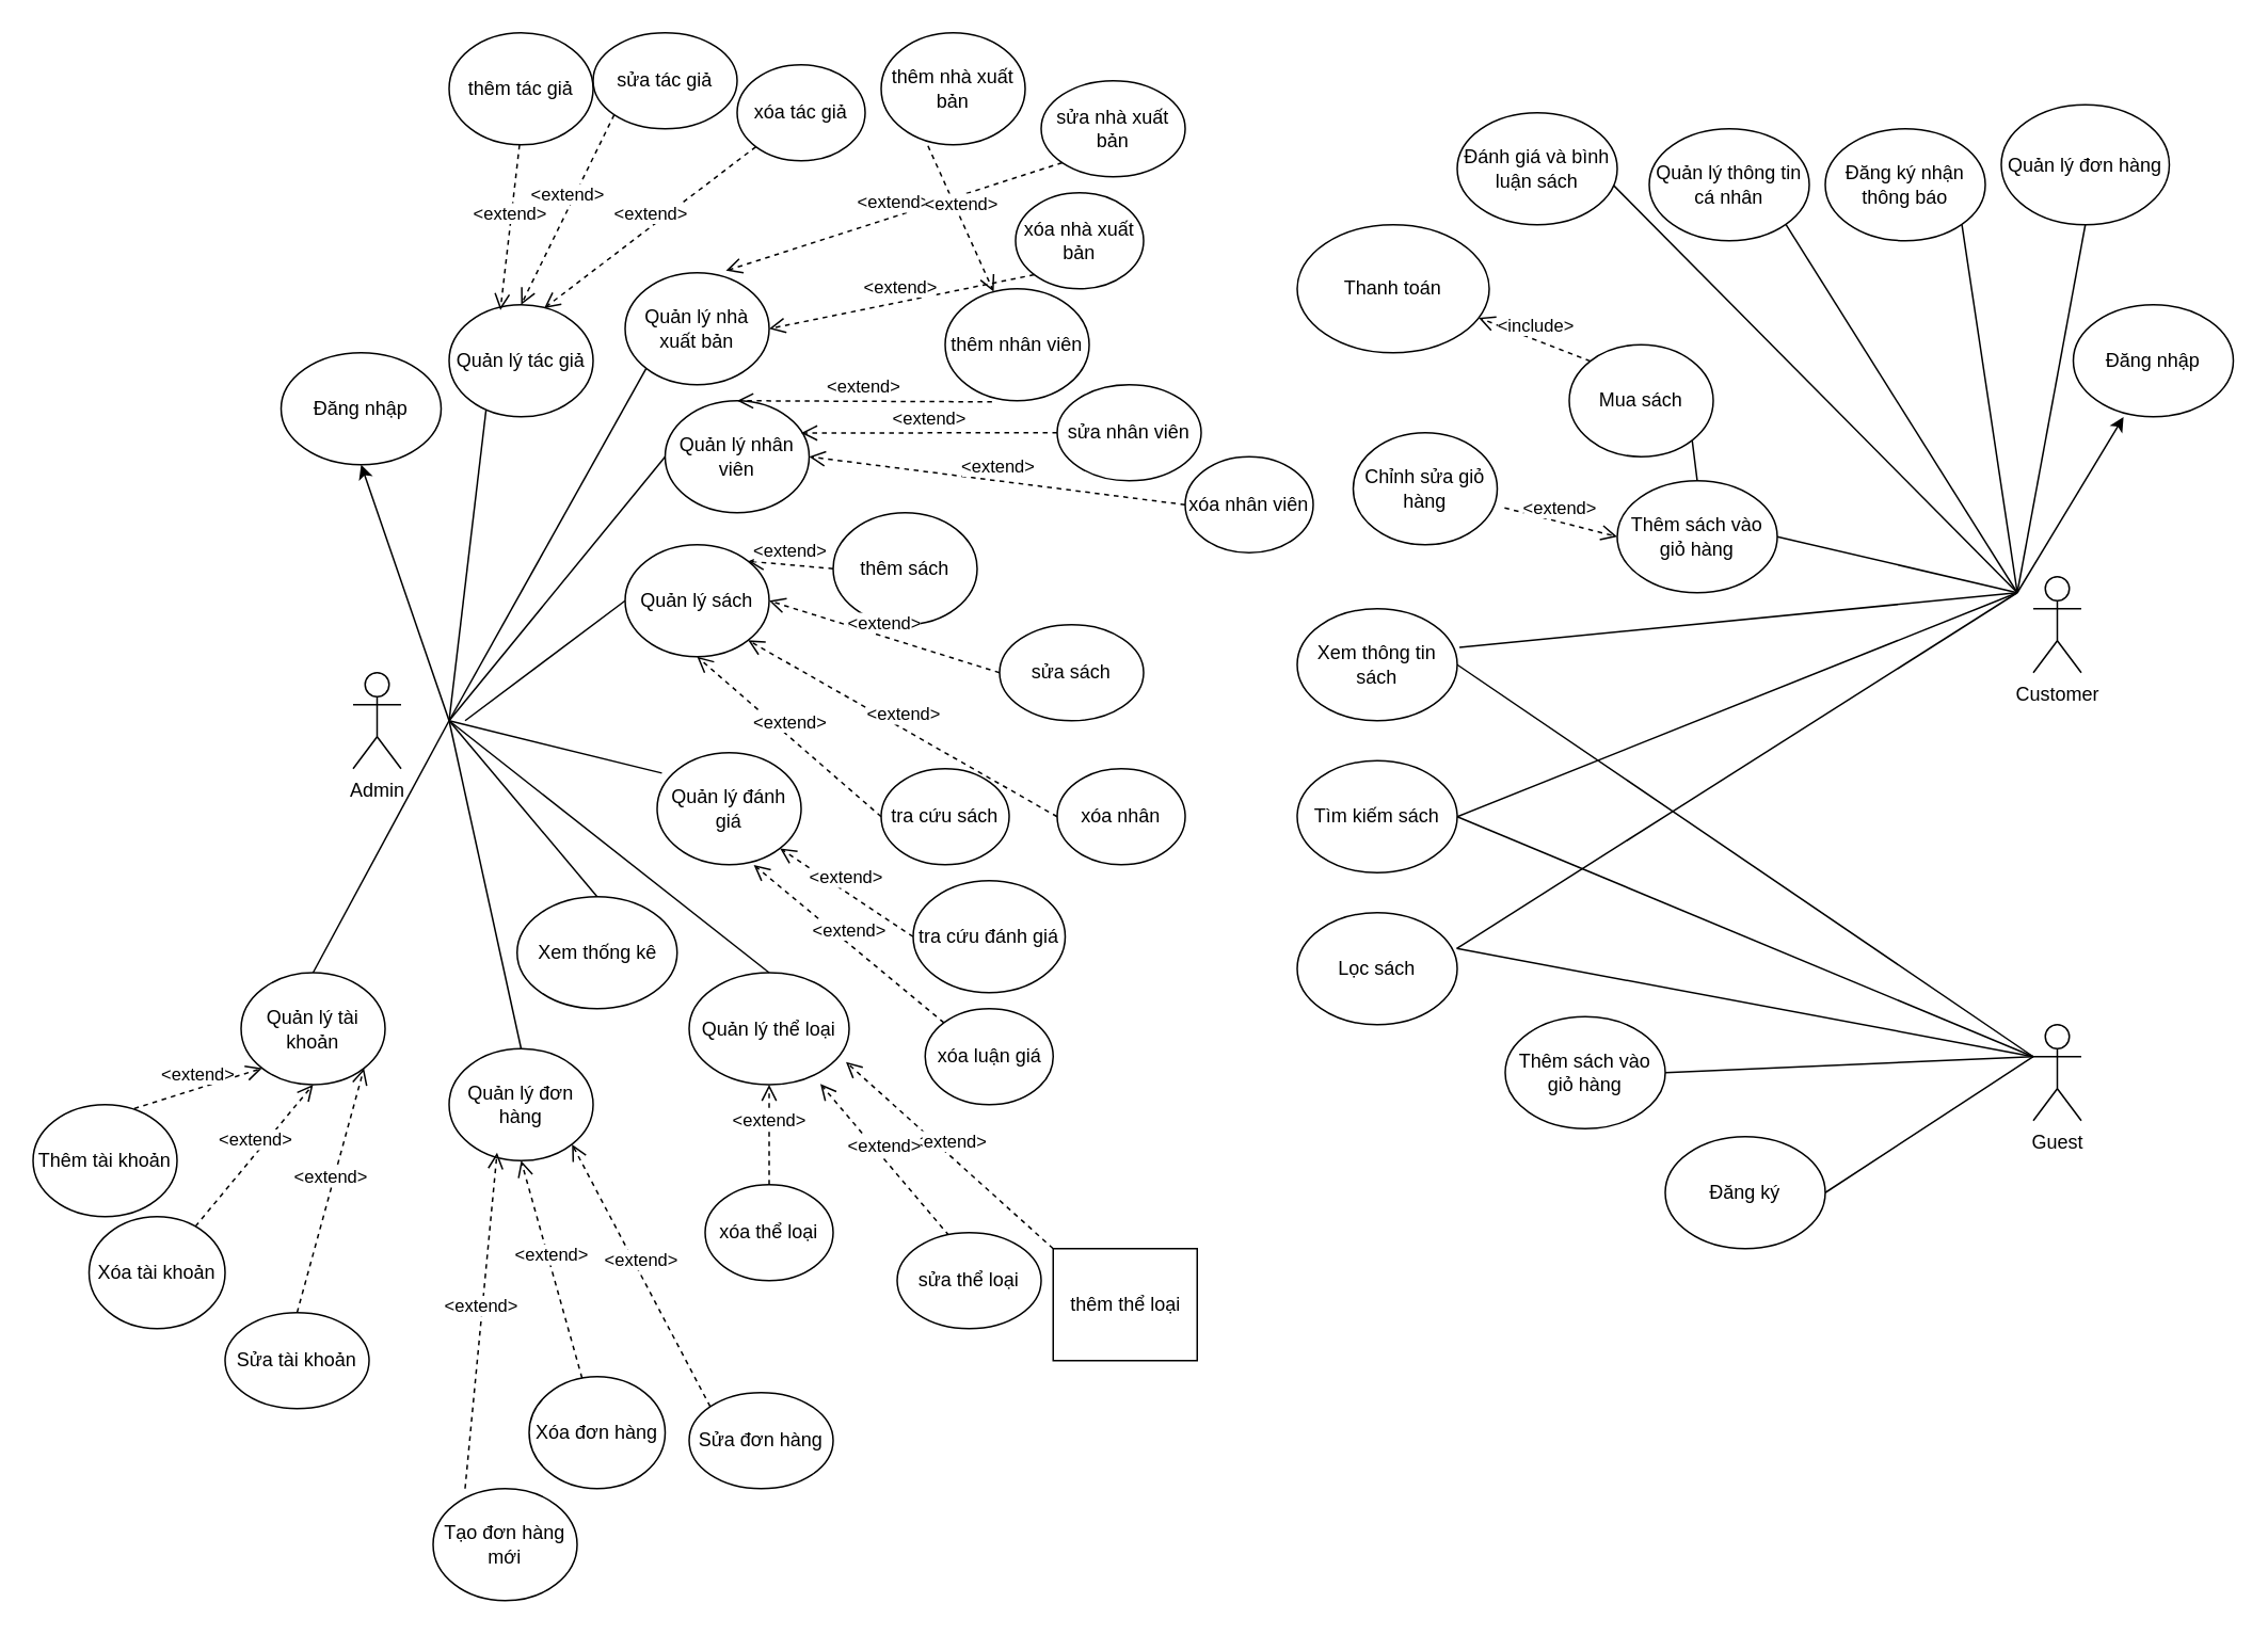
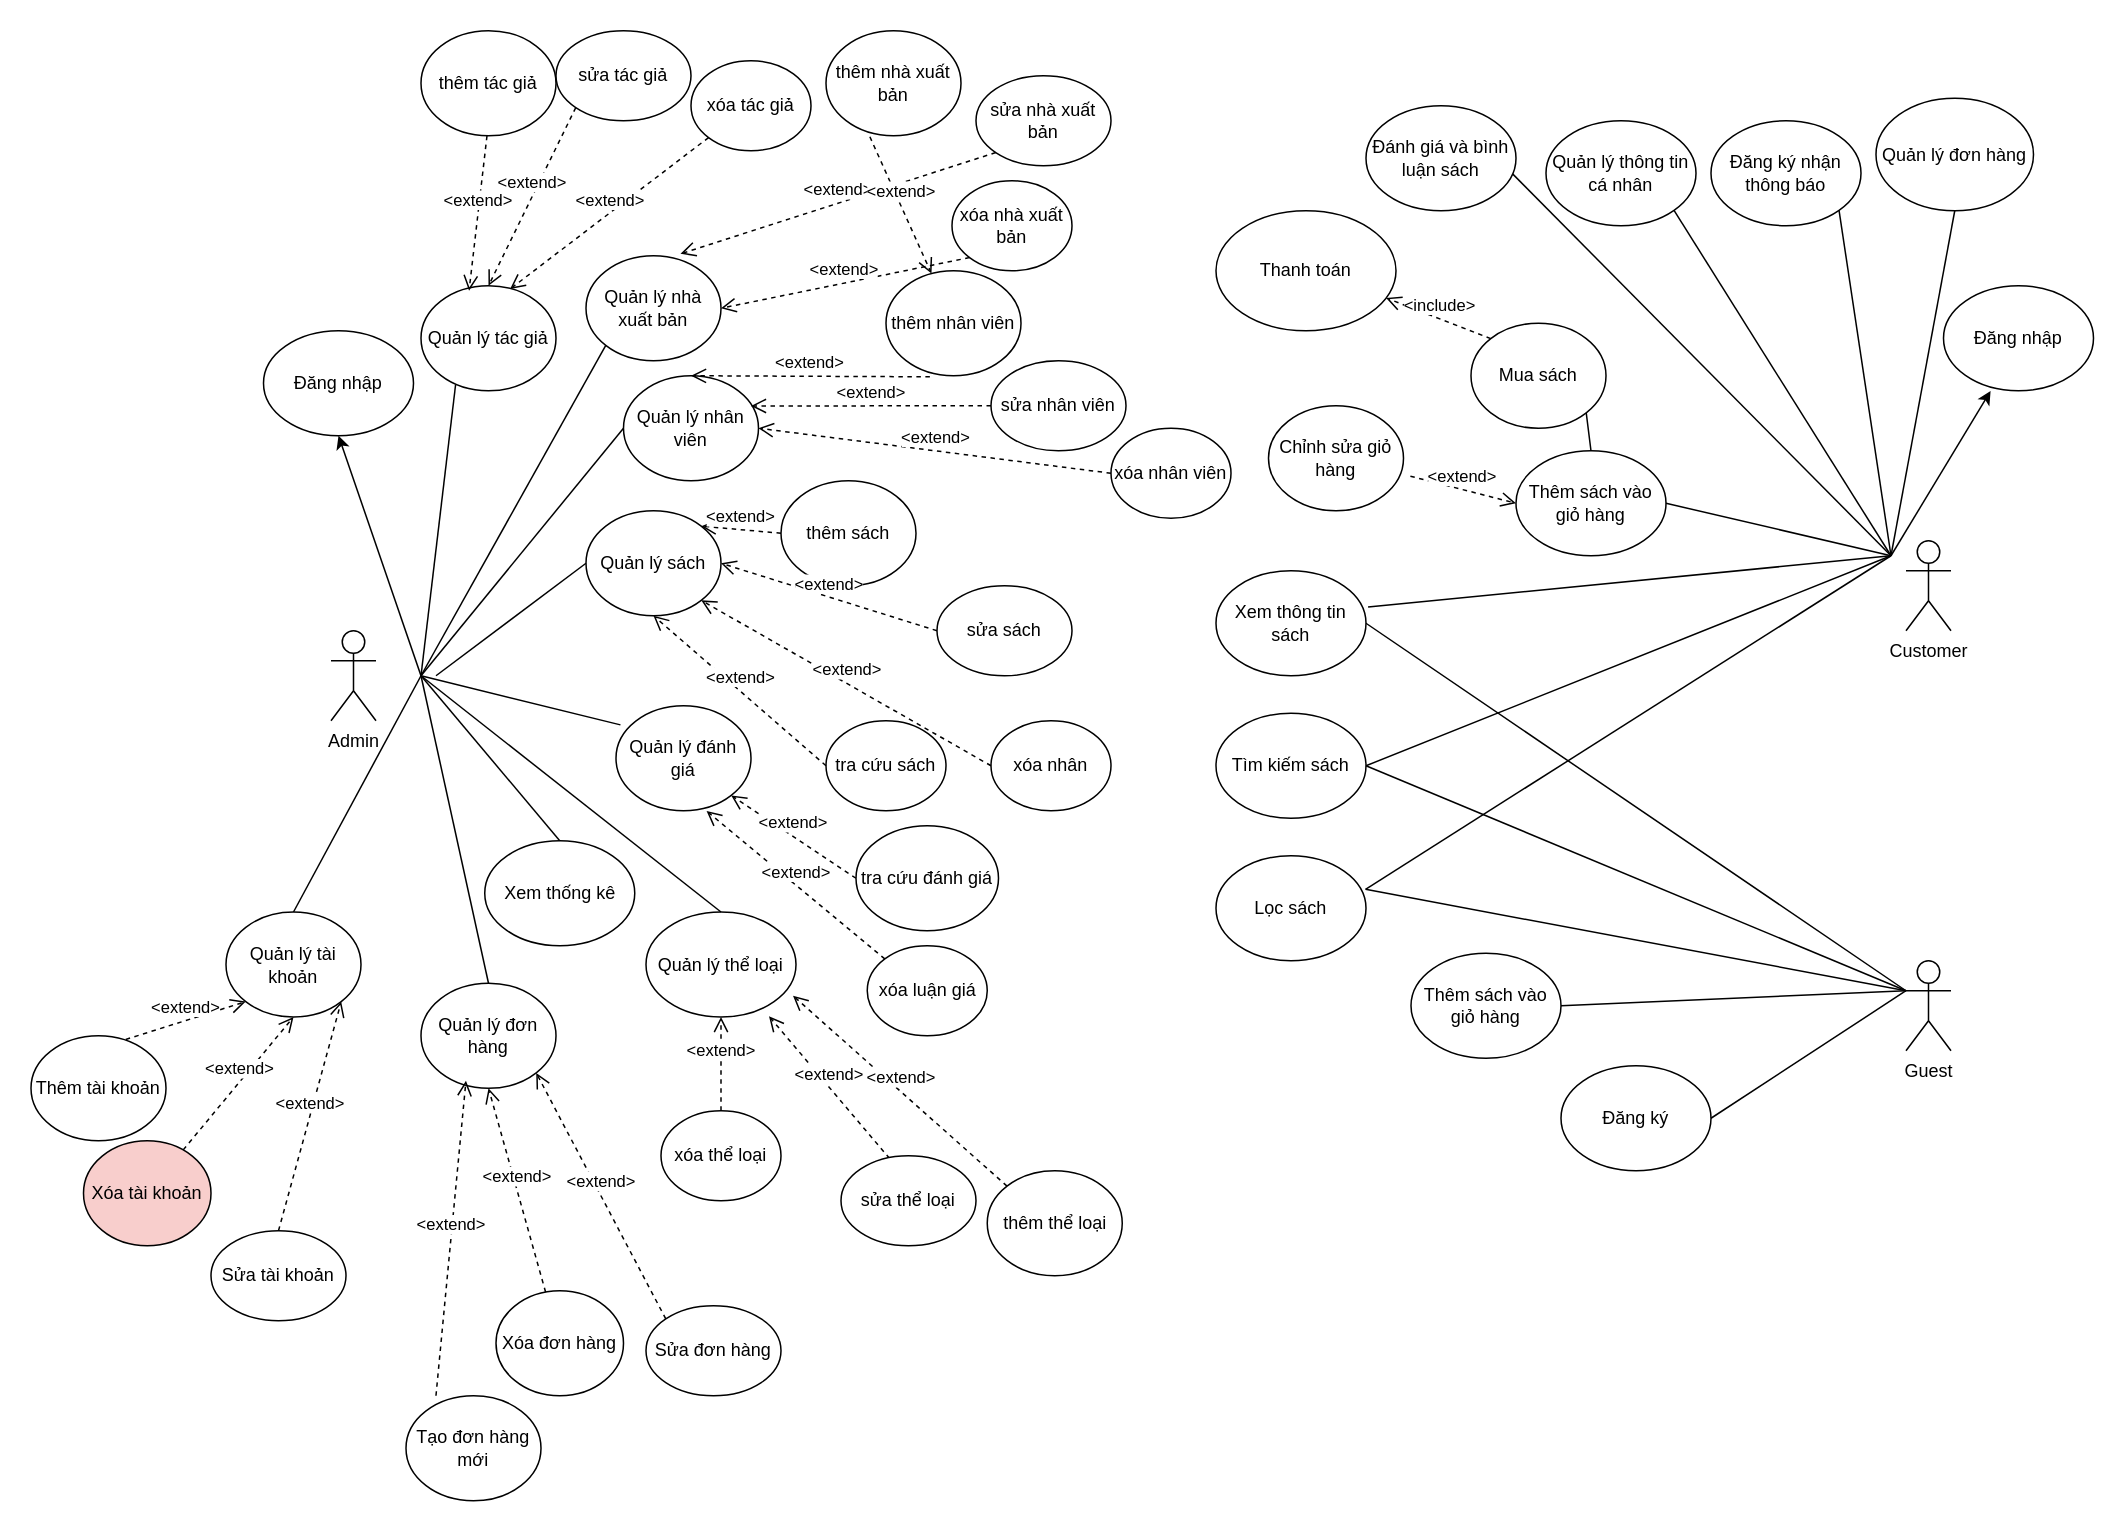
- <mxCell id="70" value="Xóa tài khoản" style="ellipse;whiteSpace=wrap;html=1;" parent="1" vertex="1"><mxGeometry x="55" y="760" width="85" height="70" as="geometry" /></mxCell>
+ <mxCell id="70" value="Xóa tài khoản" style="ellipse;whiteSpace=wrap;html=1;fillColor=#f8cecc;" parent="1" vertex="1"><mxGeometry x="55" y="760" width="85" height="70" as="geometry" /></mxCell>
- <mxCell id="44" value="thêm thể loại" style="whiteSpace=wrap;html=1;rounded=0;" parent="1" vertex="1"><mxGeometry x="657.5" y="780" width="90" height="70" as="geometry" /></mxCell>
+ <mxCell id="44" value="thêm thể loại" style="ellipse;whiteSpace=wrap;html=1;" parent="1" vertex="1"><mxGeometry x="657.5" y="780" width="90" height="70" as="geometry" /></mxCell>
